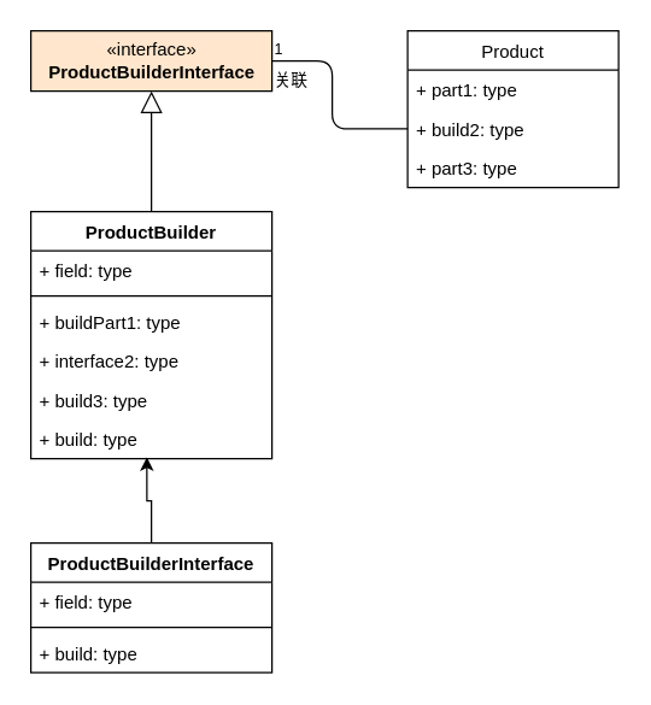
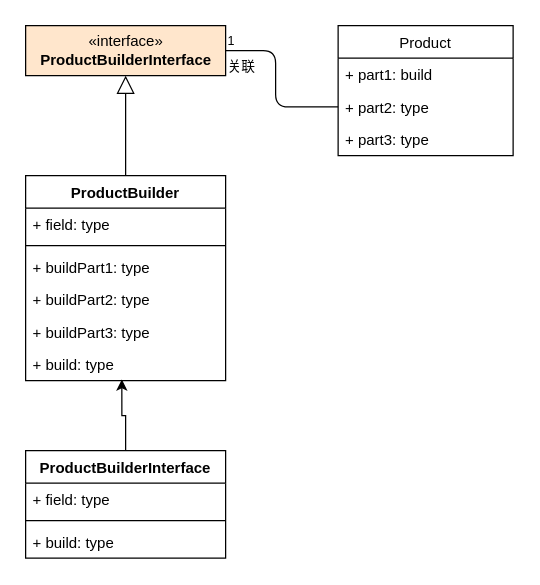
- <mxCell id="3" value="+ part1: type" style="text;strokeColor=none;fillColor=none;align=left;verticalAlign=top;spacingLeft=4;spacingRight=4;overflow=hidden;rotatable=0;points=[[0,0.5],[1,0.5]];portConstraint=eastwest;" vertex="1" parent="2"><mxGeometry y="26" width="140" height="26" as="geometry" /></mxCell>
+ <mxCell id="3" value="+ part1: build" style="text;strokeColor=none;fillColor=none;align=left;verticalAlign=top;spacingLeft=4;spacingRight=4;overflow=hidden;rotatable=0;points=[[0,0.5],[1,0.5]];portConstraint=eastwest;" vertex="1" parent="2"><mxGeometry y="26" width="140" height="26" as="geometry" /></mxCell>
- <mxCell id="4" value="+ build2: type" style="text;strokeColor=none;fillColor=none;align=left;verticalAlign=top;spacingLeft=4;spacingRight=4;overflow=hidden;rotatable=0;points=[[0,0.5],[1,0.5]];portConstraint=eastwest;" vertex="1" parent="2"><mxGeometry y="52" width="140" height="26" as="geometry" /></mxCell>
+ <mxCell id="4" value="+ part2: type" style="text;strokeColor=none;fillColor=none;align=left;verticalAlign=top;spacingLeft=4;spacingRight=4;overflow=hidden;rotatable=0;points=[[0,0.5],[1,0.5]];portConstraint=eastwest;" vertex="1" parent="2"><mxGeometry y="52" width="140" height="26" as="geometry" /></mxCell>
- <mxCell id="10" value="+ interface2: type" style="text;strokeColor=none;fillColor=none;align=left;verticalAlign=top;spacingLeft=4;spacingRight=4;overflow=hidden;rotatable=0;points=[[0,0.5],[1,0.5]];portConstraint=eastwest;" vertex="1" parent="6"><mxGeometry y="86" width="160" height="26" as="geometry" /></mxCell>
+ <mxCell id="10" value="+ buildPart2: type" style="text;strokeColor=none;fillColor=none;align=left;verticalAlign=top;spacingLeft=4;spacingRight=4;overflow=hidden;rotatable=0;points=[[0,0.5],[1,0.5]];portConstraint=eastwest;" vertex="1" parent="6"><mxGeometry y="86" width="160" height="26" as="geometry" /></mxCell>
- <mxCell id="11" value="+ build3: type" style="text;strokeColor=none;fillColor=none;align=left;verticalAlign=top;spacingLeft=4;spacingRight=4;overflow=hidden;rotatable=0;points=[[0,0.5],[1,0.5]];portConstraint=eastwest;" vertex="1" parent="6"><mxGeometry y="112" width="160" height="26" as="geometry" /></mxCell>
+ <mxCell id="11" value="+ buildPart3: type" style="text;strokeColor=none;fillColor=none;align=left;verticalAlign=top;spacingLeft=4;spacingRight=4;overflow=hidden;rotatable=0;points=[[0,0.5],[1,0.5]];portConstraint=eastwest;" vertex="1" parent="6"><mxGeometry y="112" width="160" height="26" as="geometry" /></mxCell>
